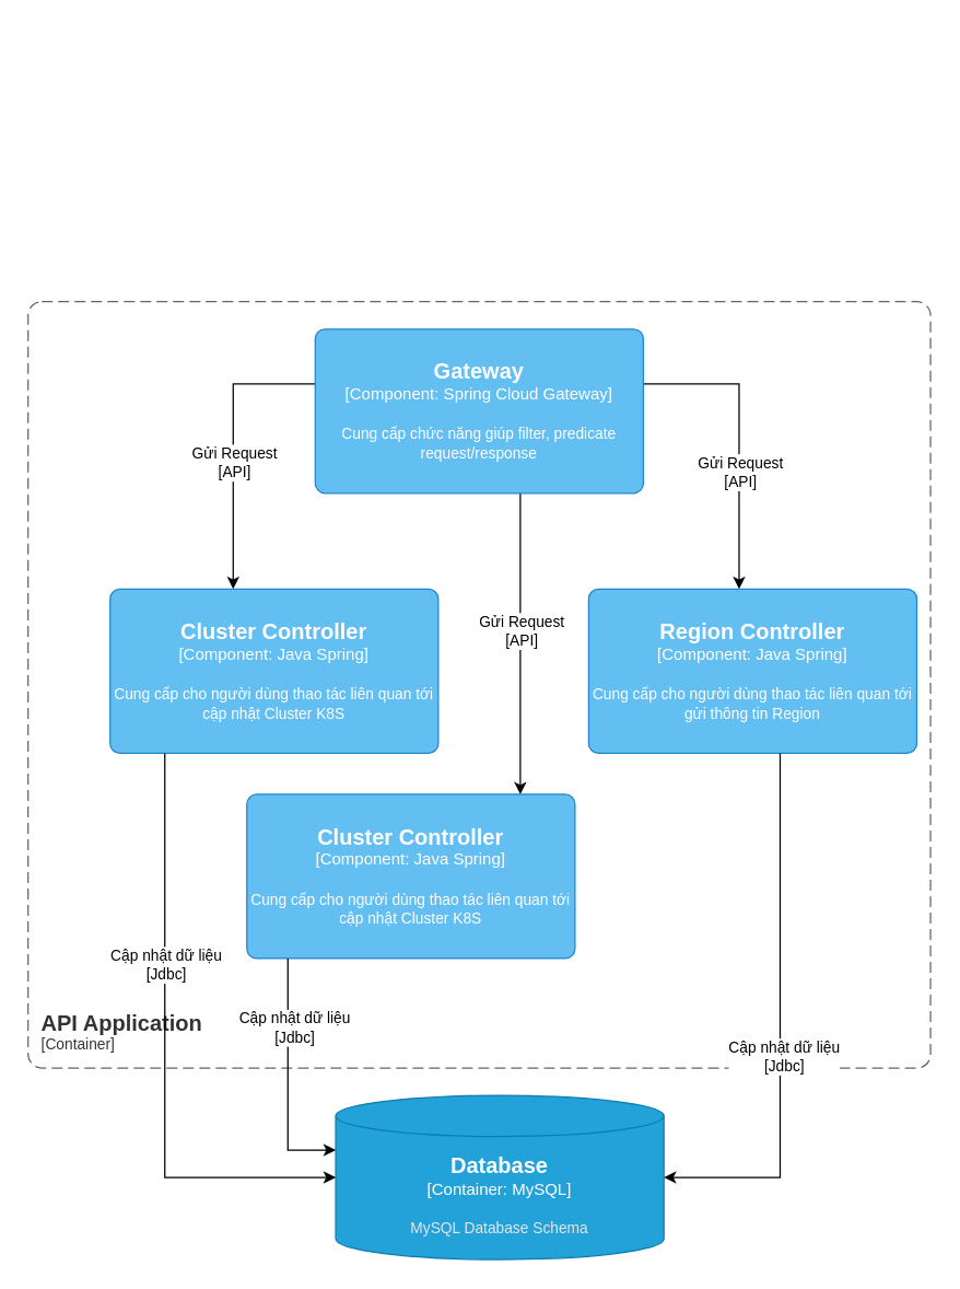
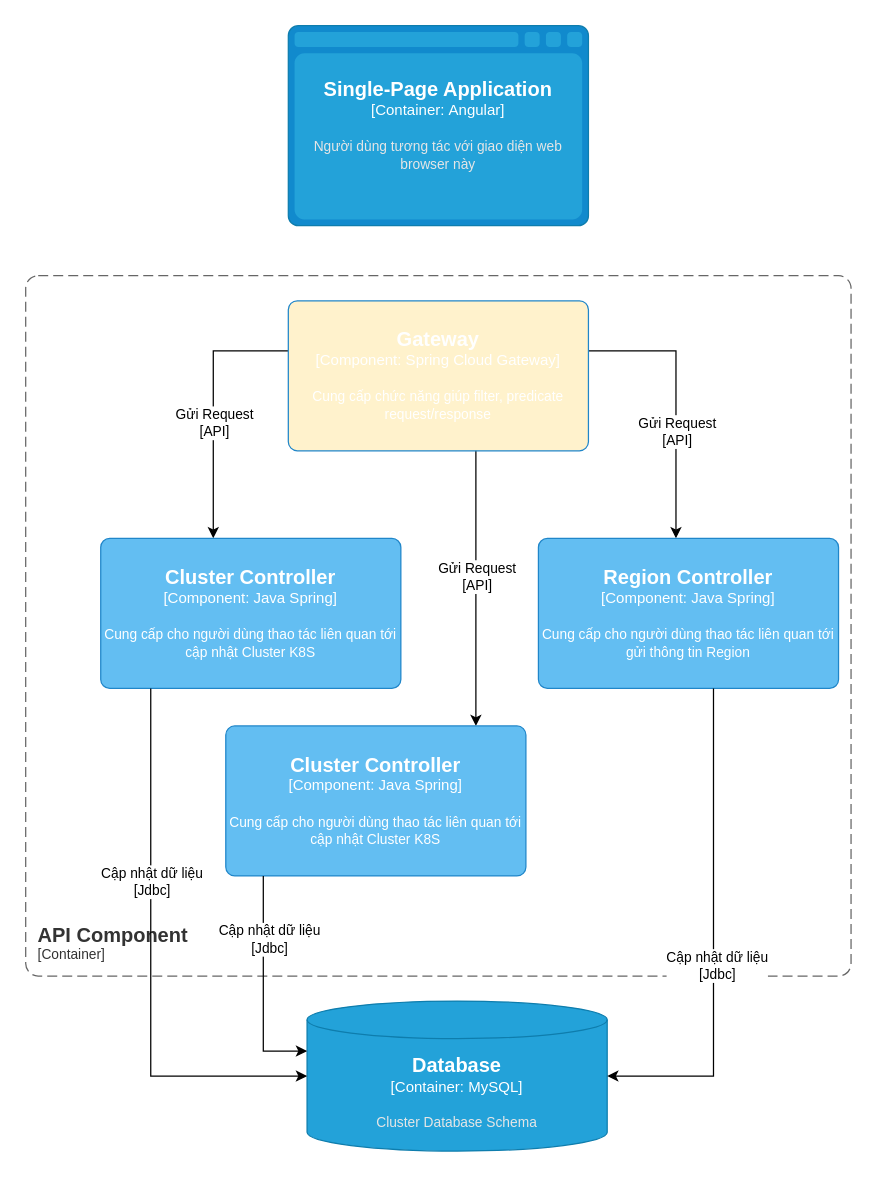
+ <mxCell id="19" value="&lt;font style=&quot;font-size: 16px&quot;&gt;&lt;b&gt;Single-Page Application&lt;/b&gt;&lt;/font&gt;&lt;div&gt;[Container:&amp;nbsp;Angular]&lt;/div&gt;&lt;br&gt;&lt;div&gt;&lt;font style=&quot;font-size: 11px&quot;&gt;&lt;font color=&quot;#E6E6E6&quot;&gt;Người dùng tương tác với giao diện web browser này&lt;/font&gt;&lt;/div&gt;" style="shape=mxgraph.c4.webBrowserContainer2;whiteSpace=wrap;html=1;boundedLbl=1;rounded=0;labelBackgroundColor=none;strokeColor=#118ACD;fillColor=#23A2D9;strokeColor=#118ACD;strokeColor2=#0E7DAD;fontSize=12;fontColor=#ffffff;align=center;metaEdit=1;points=[[0.5,0,0],[1,0.25,0],[1,0.5,0],[1,0.75,0],[0.5,1,0],[0,0.75,0],[0,0.5,0],[0,0.25,0]];resizable=0;" vertex="1" parent="1"><mxGeometry x="230" y="20" width="240" height="160" as="geometry" /></mxCell>
- <mxCell id="20" value="&lt;font style=&quot;font-size: 16px&quot;&gt;&lt;b&gt;Gateway&lt;/b&gt;&lt;/font&gt;&lt;div&gt;[Component: Spring Cloud Gateway]&lt;/div&gt;&lt;br&gt;&lt;div&gt;&lt;font style=&quot;font-size: 11px&quot;&gt;Cung cấp chức năng giúp filter, predicate request/response&lt;/font&gt;&lt;/div&gt;" style="rounded=1;whiteSpace=wrap;html=1;labelBackgroundColor=none;fillColor=#63BEF2;fontColor=#ffffff;align=center;arcSize=6;strokeColor=#2086C9;metaEdit=1;resizable=0;points=[[0.25,0,0],[0.5,0,0],[0.75,0,0],[1,0.25,0],[1,0.5,0],[1,0.75,0],[0.75,1,0],[0.5,1,0],[0.25,1,0],[0,0.75,0],[0,0.5,0],[0,0.25,0]];" vertex="1" parent="1"><mxGeometry x="230" y="240" width="240" height="120" as="geometry" /></mxCell>
+ <mxCell id="20" value="&lt;font style=&quot;font-size: 16px&quot;&gt;&lt;b&gt;Gateway&lt;/b&gt;&lt;/font&gt;&lt;div&gt;[Component: Spring Cloud Gateway]&lt;/div&gt;&lt;br&gt;&lt;div&gt;&lt;font style=&quot;font-size: 11px&quot;&gt;Cung cấp chức năng giúp filter, predicate request/response&lt;/font&gt;&lt;/div&gt;" style="rounded=1;whiteSpace=wrap;html=1;labelBackgroundColor=none;fillColor=#fff2cc;fontColor=#ffffff;align=center;arcSize=6;strokeColor=#2086C9;metaEdit=1;resizable=0;points=[[0.25,0,0],[0.5,0,0],[0.75,0,0],[1,0.25,0],[1,0.5,0],[1,0.75,0],[0.75,1,0],[0.5,1,0],[0.25,1,0],[0,0.75,0],[0,0.5,0],[0,0.25,0]];" vertex="1" parent="1"><mxGeometry x="230" y="240" width="240" height="120" as="geometry" /></mxCell>
- <mxCell id="2" value="&lt;font style=&quot;font-size: 16px&quot;&gt;&lt;b&gt;&lt;div style=&quot;text-align: left&quot;&gt;API Application&lt;/div&gt;&lt;/b&gt;&lt;/font&gt;&lt;div style=&quot;text-align: left&quot;&gt;[Container]&lt;/div&gt;" style="rounded=1;fontSize=11;whiteSpace=wrap;html=1;dashed=1;arcSize=20;fillColor=none;strokeColor=#666666;fontColor=#333333;labelBackgroundColor=none;align=left;verticalAlign=bottom;labelBorderColor=none;spacingTop=0;spacing=10;dashPattern=8 4;metaEdit=1;rotatable=0;perimeter=rectanglePerimeter;noLabel=0;labelPadding=0;allowArrows=0;connectable=0;expand=0;recursiveResize=0;editable=1;pointerEvents=0;absoluteArcSize=1;points=[[0.25,0,0],[0.5,0,0],[0.75,0,0],[1,0.25,0],[1,0.5,0],[1,0.75,0],[0.75,1,0],[0.5,1,0],[0.25,1,0],[0,0.75,0],[0,0.5,0],[0,0.25,0]];" parent="1" vertex="1"><mxGeometry x="20" y="220" width="660" height="560" as="geometry" /></mxCell>
+ <mxCell id="2" value="&lt;font style=&quot;font-size: 16px&quot;&gt;&lt;b&gt;&lt;div style=&quot;text-align: left&quot;&gt;API Component&lt;/div&gt;&lt;/b&gt;&lt;/font&gt;&lt;div style=&quot;text-align: left&quot;&gt;[Container]&lt;/div&gt;" style="rounded=1;fontSize=11;whiteSpace=wrap;html=1;dashed=1;arcSize=20;fillColor=none;strokeColor=#666666;fontColor=#333333;labelBackgroundColor=none;align=left;verticalAlign=bottom;labelBorderColor=none;spacingTop=0;spacing=10;dashPattern=8 4;metaEdit=1;rotatable=0;perimeter=rectanglePerimeter;noLabel=0;labelPadding=0;allowArrows=0;connectable=0;expand=0;recursiveResize=0;editable=1;pointerEvents=0;absoluteArcSize=1;points=[[0.25,0,0],[0.5,0,0],[0.75,0,0],[1,0.25,0],[1,0.5,0],[1,0.75,0],[0.75,1,0],[0.5,1,0],[0.25,1,0],[0,0.75,0],[0,0.5,0],[0,0.25,0]];" parent="1" vertex="1"><mxGeometry x="20" y="220" width="660" height="560" as="geometry" /></mxCell>
- <mxCell id="11" value="&lt;font style=&quot;font-size: 16px&quot;&gt;&lt;b&gt;Database&lt;/b&gt;&lt;/font&gt;&lt;div&gt;[Container:&amp;nbsp;MySQL]&lt;/div&gt;&lt;br&gt;&lt;div&gt;&lt;font style=&quot;font-size: 11px&quot;&gt;&lt;font color=&quot;#E6E6E6&quot;&gt;MySQL Database Schema&lt;/font&gt;&lt;/div&gt;" style="shape=cylinder3;size=15;whiteSpace=wrap;html=1;boundedLbl=1;rounded=0;labelBackgroundColor=none;fillColor=#23A2D9;fontSize=12;fontColor=#ffffff;align=center;strokeColor=#0E7DAD;metaEdit=1;points=[[0.5,0,0],[1,0.25,0],[1,0.5,0],[1,0.75,0],[0.5,1,0],[0,0.75,0],[0,0.5,0],[0,0.25,0]];resizable=0;" parent="1" vertex="1"><mxGeometry x="245" y="800" width="240" height="120" as="geometry" /></mxCell>
+ <mxCell id="11" value="&lt;font style=&quot;font-size: 16px&quot;&gt;&lt;b&gt;Database&lt;/b&gt;&lt;/font&gt;&lt;div&gt;[Container:&amp;nbsp;MySQL]&lt;/div&gt;&lt;br&gt;&lt;div&gt;&lt;font style=&quot;font-size: 11px&quot;&gt;&lt;font color=&quot;#E6E6E6&quot;&gt;Cluster Database Schema&lt;/font&gt;&lt;/div&gt;" style="shape=cylinder3;size=15;whiteSpace=wrap;html=1;boundedLbl=1;rounded=0;labelBackgroundColor=none;fillColor=#23A2D9;fontSize=12;fontColor=#ffffff;align=center;strokeColor=#0E7DAD;metaEdit=1;points=[[0.5,0,0],[1,0.25,0],[1,0.5,0],[1,0.75,0],[0.5,1,0],[0,0.75,0],[0,0.5,0],[0,0.25,0]];resizable=0;" parent="1" vertex="1"><mxGeometry x="245" y="800" width="240" height="120" as="geometry" /></mxCell>
